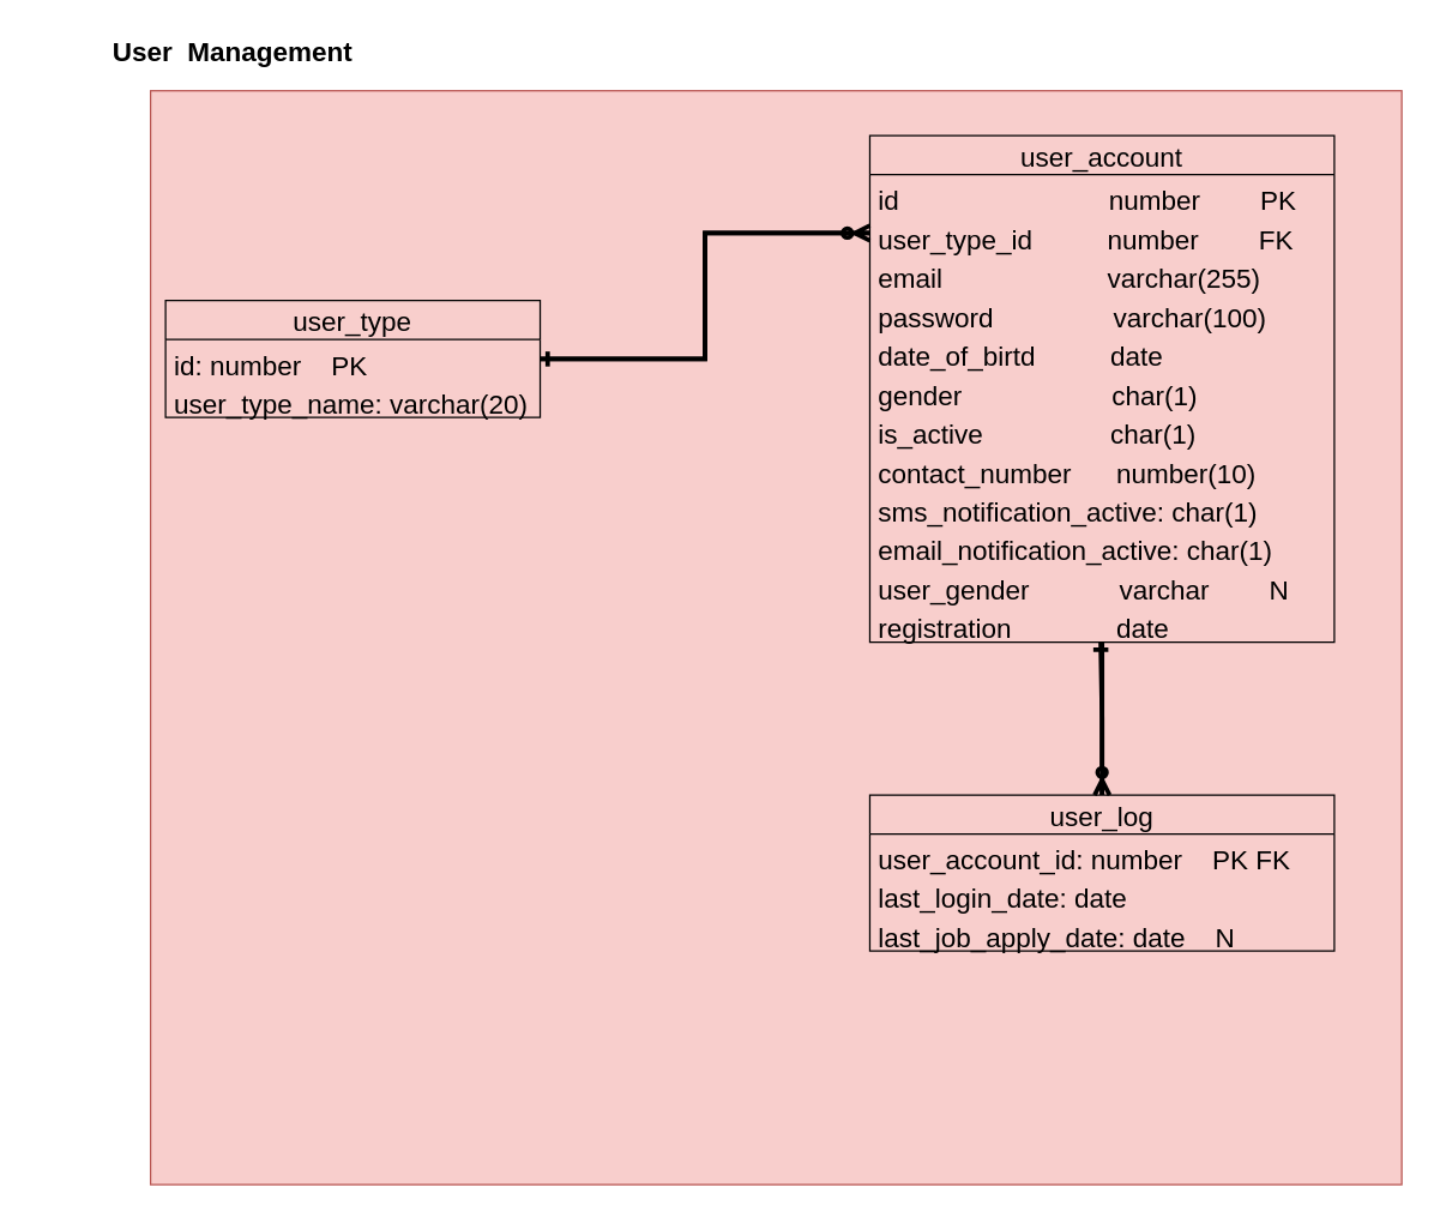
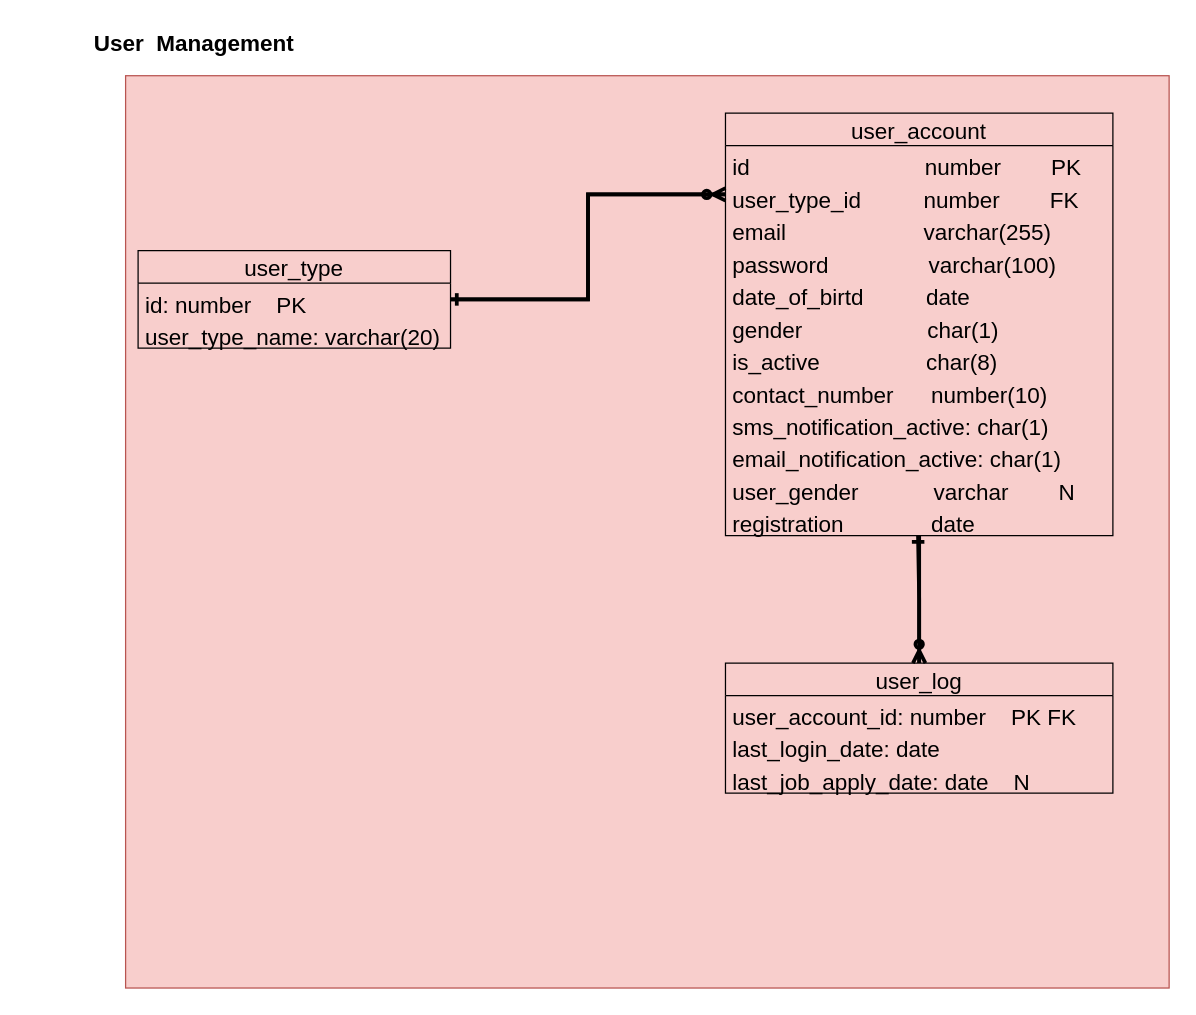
- <mxCell id="12" value="is_active                 char(1)" style="text;strokeColor=none;fillColor=none;align=left;verticalAlign=top;spacingLeft=4;spacingRight=4;overflow=hidden;rotatable=0;points=[[0,0.5],[1,0.5]];portConstraint=eastwest;fontSize=18;" parent="5" vertex="1"><mxGeometry y="182" width="310" height="26" as="geometry" /></mxCell>
+ <mxCell id="12" value="is_active                 char(8)" style="text;strokeColor=none;fillColor=none;align=left;verticalAlign=top;spacingLeft=4;spacingRight=4;overflow=hidden;rotatable=0;points=[[0,0.5],[1,0.5]];portConstraint=eastwest;fontSize=18;" parent="5" vertex="1"><mxGeometry y="182" width="310" height="26" as="geometry" /></mxCell>
